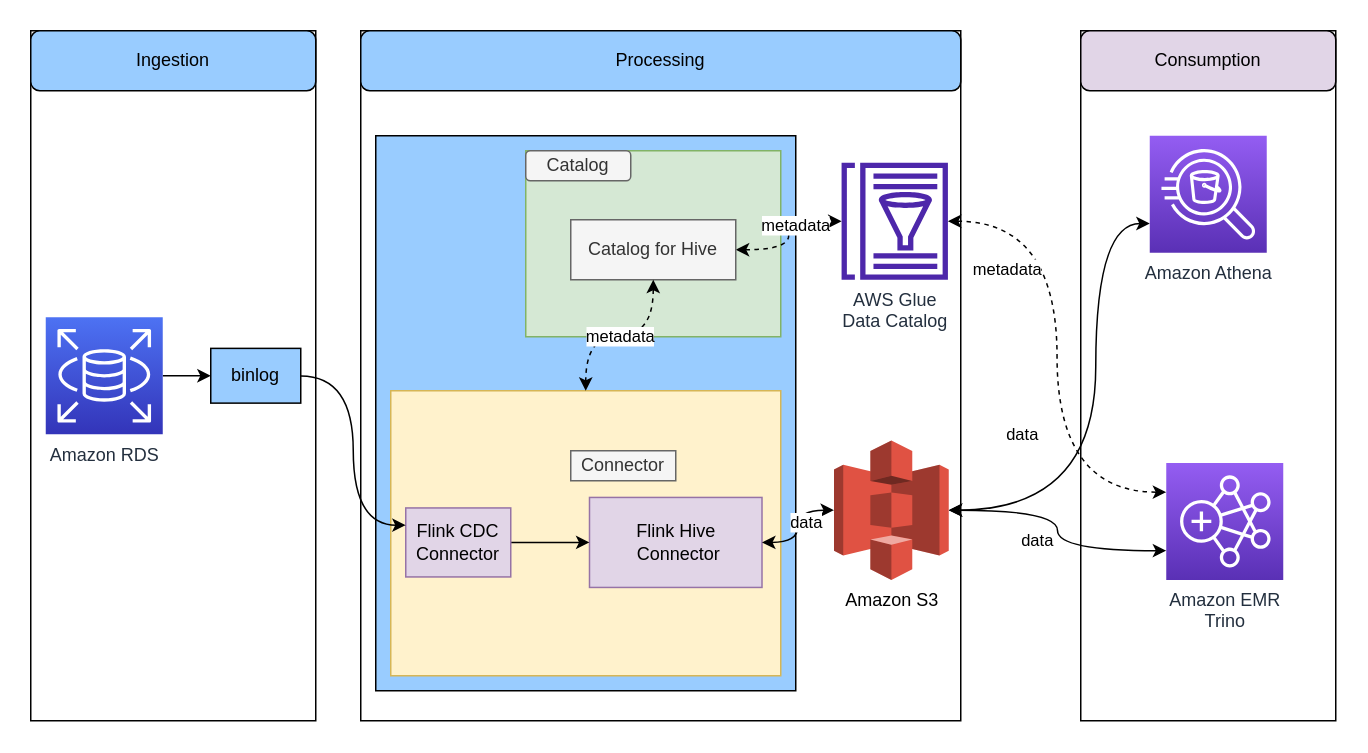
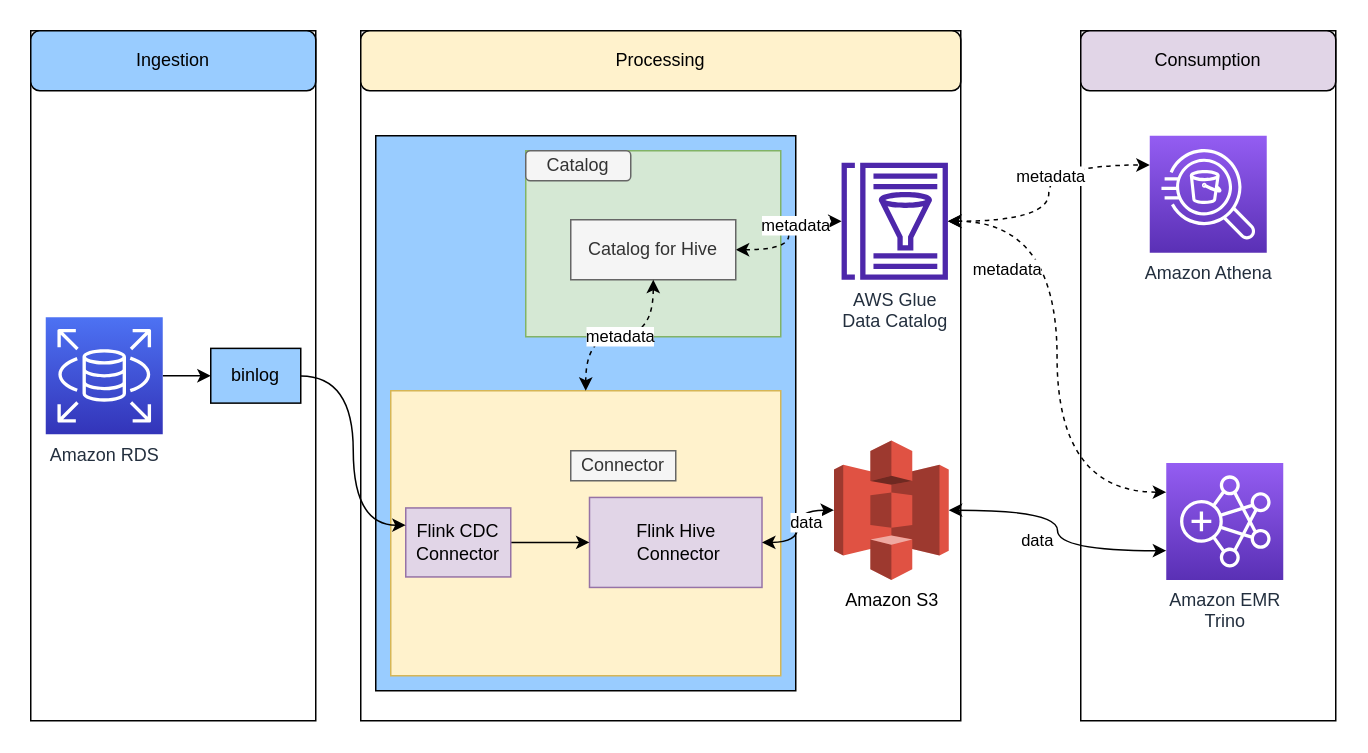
- <mxCell id="10" value="Processing" style="rounded=1;whiteSpace=wrap;html=1;fillColor=#99CCFF;" parent="1" vertex="1"><mxGeometry x="240" y="20" width="400" height="40" as="geometry" /></mxCell>
+ <mxCell id="10" value="Processing" style="rounded=1;whiteSpace=wrap;html=1;fillColor=#fff2cc;" parent="1" vertex="1"><mxGeometry x="240" y="20" width="400" height="40" as="geometry" /></mxCell>
+ <mxCell id="11" style="edgeStyle=orthogonalEdgeStyle;curved=1;orthogonalLoop=1;jettySize=auto;html=1;entryX=0;entryY=0.25;entryDx=0;entryDy=0;entryPerimeter=0;dashed=1;startArrow=classic;startFill=1;" parent="1" source="15" target="7" edge="1"><mxGeometry relative="1" as="geometry" /></mxCell>
+ <mxCell id="12" value="metadata" style="edgeLabel;html=1;align=center;verticalAlign=middle;resizable=0;points=[];" parent="11" vertex="1" connectable="0"><mxGeometry x="0.233" y="-6" relative="1" as="geometry"><mxPoint y="1" as="offset" /></mxGeometry></mxCell>
- <mxCell id="17" style="edgeStyle=orthogonalEdgeStyle;curved=1;orthogonalLoop=1;jettySize=auto;html=1;entryX=0;entryY=0.75;entryDx=0;entryDy=0;entryPerimeter=0;startArrow=classic;startFill=1;" parent="1" source="21" target="7" edge="1"><mxGeometry relative="1" as="geometry"><Array as="points"><mxPoint x="730" y="340" /><mxPoint x="730" y="149" /></Array></mxGeometry></mxCell>
- <mxCell id="18" value="data" style="edgeLabel;html=1;align=center;verticalAlign=middle;resizable=0;points=[];" parent="17" vertex="1" connectable="0"><mxGeometry x="-0.754" y="12" relative="1" as="geometry"><mxPoint x="8" y="-39" as="offset" /></mxGeometry></mxCell>
